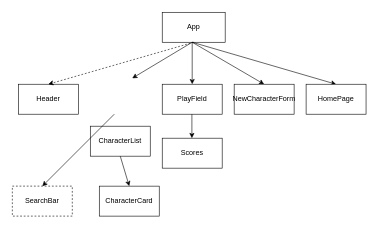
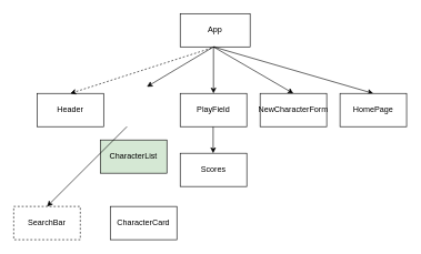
- <mxCell id="3" value="Header" style="rounded=0;whiteSpace=wrap;html=1;" parent="1" vertex="1"><mxGeometry x="30" y="140" width="100" height="50" as="geometry" /></mxCell>
+ <mxCell id="3" value="Header" style="rounded=0;whiteSpace=wrap;html=1;" parent="1" vertex="1"><mxGeometry x="55" y="140" width="100" height="50" as="geometry" /></mxCell>
- <mxCell id="4" value="CharacterList" style="rounded=0;whiteSpace=wrap;html=1;" parent="1" vertex="1"><mxGeometry x="150" y="210" width="100" height="50" as="geometry" /></mxCell>
+ <mxCell id="4" value="CharacterList" style="rounded=0;whiteSpace=wrap;html=1;fillColor=#d5e8d4;" parent="1" vertex="1"><mxGeometry x="150" y="210" width="100" height="50" as="geometry" /></mxCell>
- <mxCell id="12" value="" style="endArrow=classic;html=1;entryX=0.5;entryY=0;entryDx=0;entryDy=0;exitX=0.5;exitY=1;exitDx=0;exitDy=0;" parent="1" source="4" target="5" edge="1"><mxGeometry width="50" height="50" relative="1" as="geometry"><mxPoint x="220" y="100" as="sourcePoint" /><mxPoint x="220" y="150" as="targetPoint" /></mxGeometry></mxCell>
